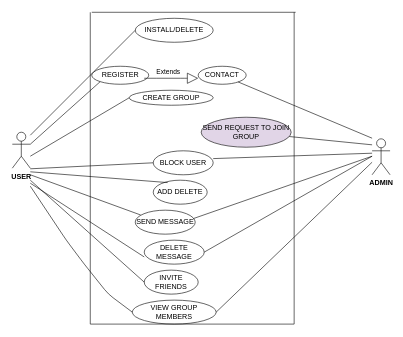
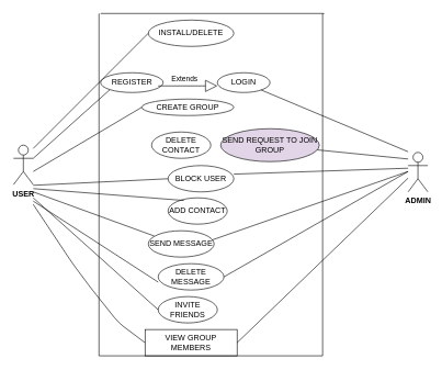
- <mxCell id="14" value="CONTACT" style="ellipse;whiteSpace=wrap;html=1;" vertex="1" parent="1"><mxGeometry x="330" y="110" width="80" height="30" as="geometry" /></mxCell>
+ <mxCell id="14" value="LOGIN" style="ellipse;whiteSpace=wrap;html=1;" vertex="1" parent="1"><mxGeometry x="330" y="110" width="80" height="30" as="geometry" /></mxCell>
+ <mxCell id="12" value="DELETE CONTACT" style="ellipse;whiteSpace=wrap;html=1;" vertex="1" parent="1"><mxGeometry x="230" y="200" width="90" height="40" as="geometry" /></mxCell>
- <mxCell id="4" value="ADD DELETE" style="ellipse;whiteSpace=wrap;html=1;" vertex="1" parent="1"><mxGeometry x="255" y="300" width="90" height="40" as="geometry" /></mxCell>
+ <mxCell id="4" value="ADD CONTACT" style="ellipse;whiteSpace=wrap;html=1;" vertex="1" parent="1"><mxGeometry x="255" y="300" width="90" height="40" as="geometry" /></mxCell>
- <mxCell id="13" value="VIEW GROUP MEMBERS" style="ellipse;whiteSpace=wrap;html=1;" vertex="1" parent="1"><mxGeometry x="220" y="500" width="140" height="40" as="geometry" /></mxCell>
+ <mxCell id="13" value="VIEW GROUP MEMBERS" style="whiteSpace=wrap;html=1;rounded=0;" vertex="1" parent="1"><mxGeometry x="220" y="500" width="140" height="40" as="geometry" /></mxCell>
